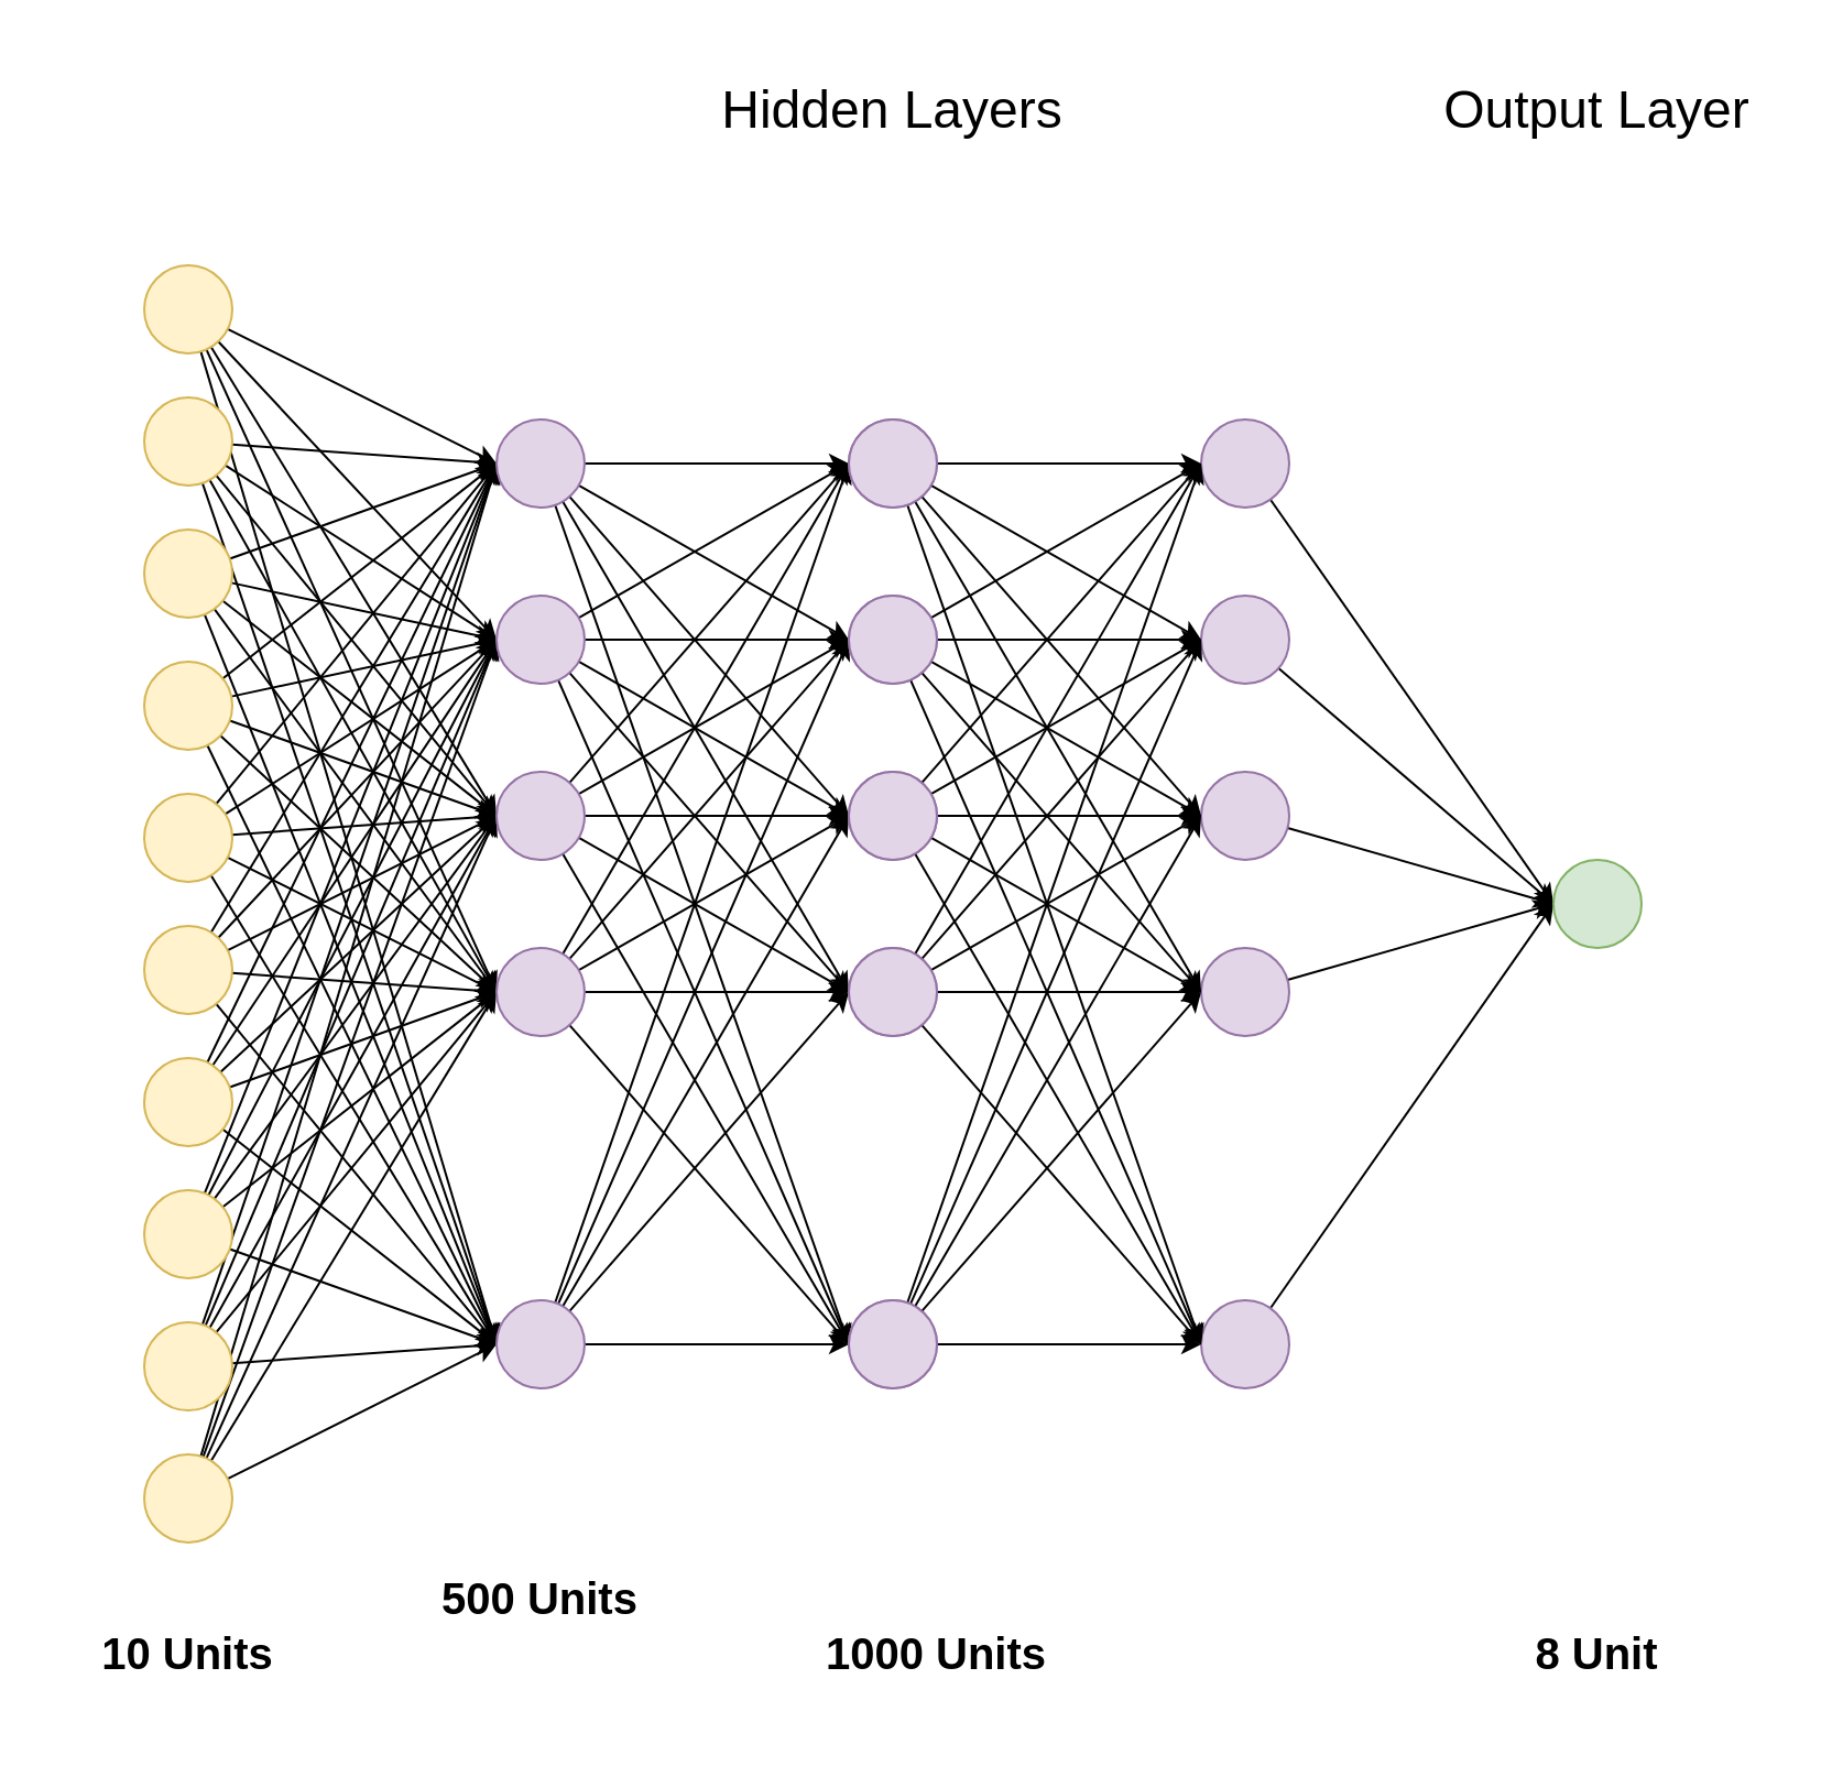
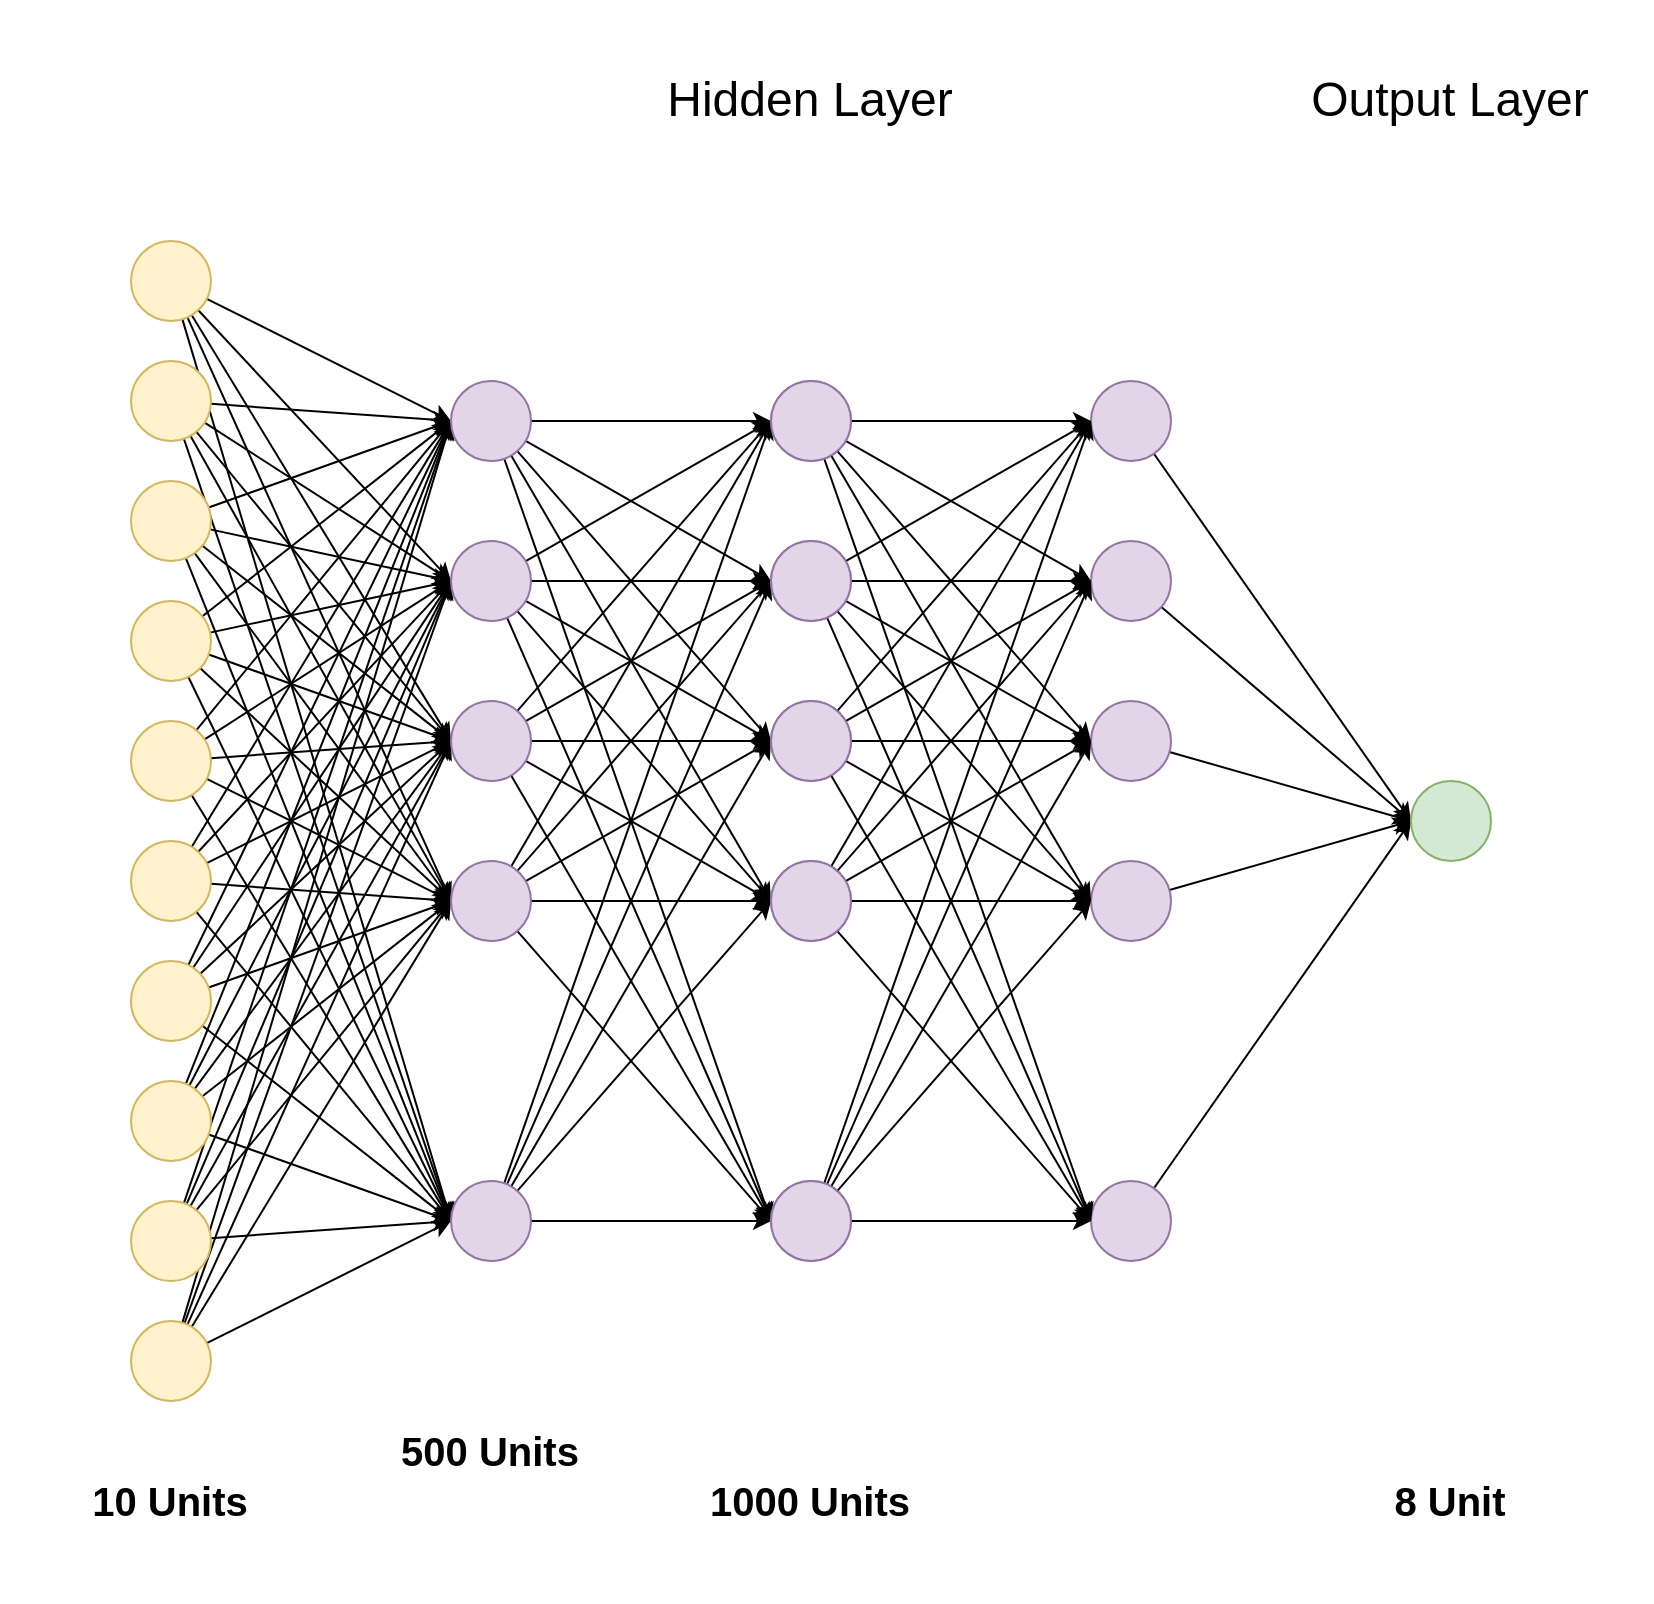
- <mxCell id="141" value="Hidden Layers" style="rounded=0;whiteSpace=wrap;html=1;fontSize=24;fillColor=none;strokeColor=none;" vertex="1" parent="1"><mxGeometry x="325" y="20" width="160" height="60" as="geometry" /></mxCell>
+ <mxCell id="141" value="Hidden Layer" style="rounded=0;whiteSpace=wrap;html=1;fontSize=24;fillColor=none;strokeColor=none;" vertex="1" parent="1"><mxGeometry x="325" y="20" width="160" height="60" as="geometry" /></mxCell>
- <mxCell id="145" value="1000 Units" style="rounded=0;whiteSpace=wrap;html=1;fontSize=20;fillColor=none;strokeColor=none;fontStyle=1" vertex="1" parent="1"><mxGeometry x="360" y="720" width="130" height="60" as="geometry" /></mxCell>
+ <mxCell id="145" value="1000 Units" style="rounded=0;whiteSpace=wrap;html=1;fontSize=20;fillColor=none;strokeColor=none;fontStyle=1" vertex="1" parent="1"><mxGeometry x="340" y="720" width="130" height="60" as="geometry" /></mxCell>
